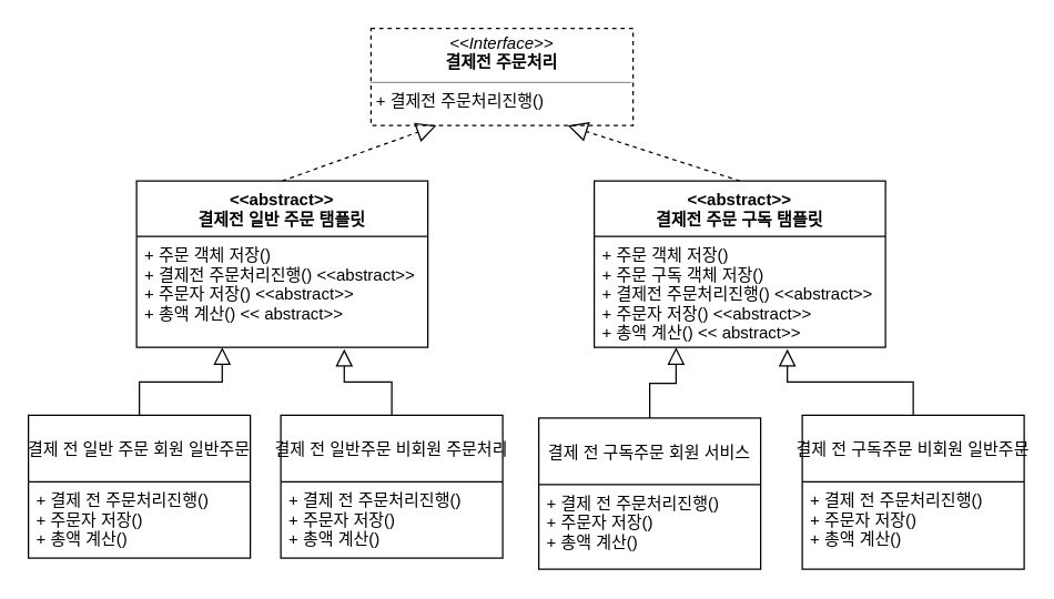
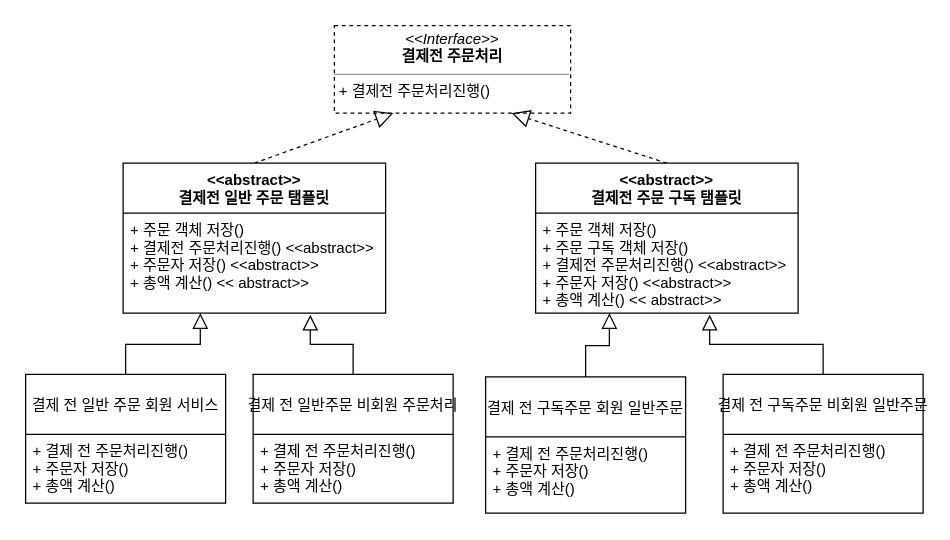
- <mxCell id="15" value="결제 전 일반 주문 회원 일반주문" style="swimlane;fontStyle=0;align=center;verticalAlign=middle;childLayout=stackLayout;horizontal=1;startSize=48;horizontalStack=0;resizeParent=1;resizeLast=0;collapsible=1;marginBottom=0;rounded=0;shadow=0;strokeWidth=1;" vertex="1" parent="1"><mxGeometry x="20" y="299.06" width="160" height="102.94" as="geometry"><mxRectangle x="130" y="380" width="160" height="26" as="alternateBounds" /></mxGeometry></mxCell>
+ <mxCell id="15" value="결제 전 일반 주문 회원 서비스" style="swimlane;fontStyle=0;align=center;verticalAlign=middle;childLayout=stackLayout;horizontal=1;startSize=48;horizontalStack=0;resizeParent=1;resizeLast=0;collapsible=1;marginBottom=0;rounded=0;shadow=0;strokeWidth=1;" vertex="1" parent="1"><mxGeometry x="20" y="299.06" width="160" height="102.94" as="geometry"><mxRectangle x="130" y="380" width="160" height="26" as="alternateBounds" /></mxGeometry></mxCell>
- <mxCell id="9" value="결제 전 구독주문 회원 서비스" style="swimlane;fontStyle=0;align=center;verticalAlign=middle;childLayout=stackLayout;horizontal=1;startSize=48;horizontalStack=0;resizeParent=1;resizeLast=0;collapsible=1;marginBottom=0;rounded=0;shadow=0;strokeWidth=1;" vertex="1" parent="1"><mxGeometry x="388" y="301.06" width="160" height="108.94" as="geometry"><mxRectangle x="130" y="380" width="160" height="26" as="alternateBounds" /></mxGeometry></mxCell>
+ <mxCell id="9" value="결제 전 구독주문 회원 일반주문" style="swimlane;fontStyle=0;align=center;verticalAlign=middle;childLayout=stackLayout;horizontal=1;startSize=48;horizontalStack=0;resizeParent=1;resizeLast=0;collapsible=1;marginBottom=0;rounded=0;shadow=0;strokeWidth=1;" vertex="1" parent="1"><mxGeometry x="388" y="301.06" width="160" height="108.94" as="geometry"><mxRectangle x="130" y="380" width="160" height="26" as="alternateBounds" /></mxGeometry></mxCell>
